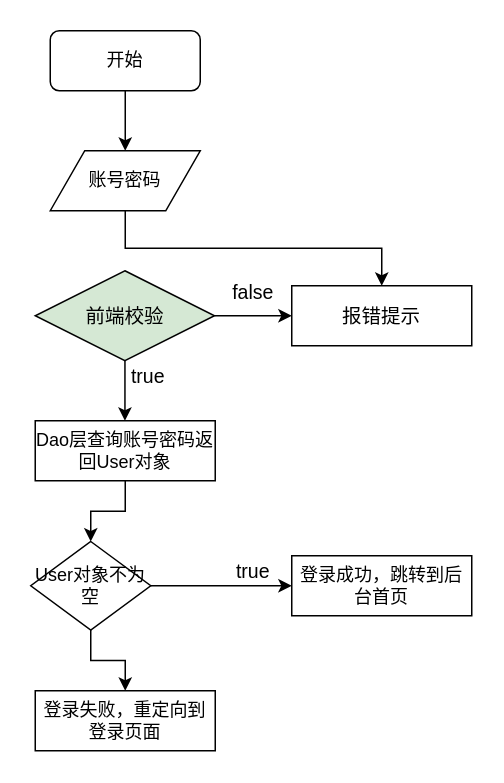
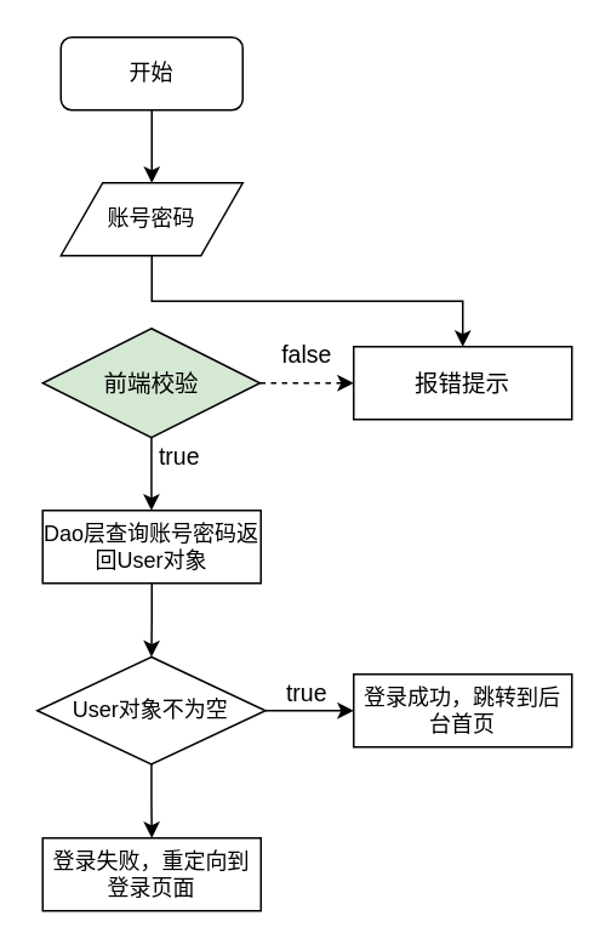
- <mxCell id="13" value="" style="edgeStyle=orthogonalEdgeStyle;rounded=0;orthogonalLoop=1;jettySize=auto;html=1;fontSize=13;" parent="1" source="14" target="16" edge="1"><mxGeometry relative="1" as="geometry" /></mxCell>
+ <mxCell id="13" value="" style="edgeStyle=orthogonalEdgeStyle;rounded=0;orthogonalLoop=1;jettySize=auto;html=1;fontSize=13;dashed=1;" parent="1" source="14" target="16" edge="1"><mxGeometry relative="1" as="geometry" /></mxCell>
- <mxCell id="10" value="User对象不为空" style="rhombus;whiteSpace=wrap;html=1;rounded=0;" parent="1" vertex="1"><mxGeometry x="20.01" y="360.5" width="80" height="59" as="geometry" /></mxCell>
+ <mxCell id="10" value="User对象不为空" style="rhombus;whiteSpace=wrap;html=1;rounded=0;" parent="1" vertex="1"><mxGeometry x="20.01" y="360.5" width="125.48" height="59" as="geometry" /></mxCell>
